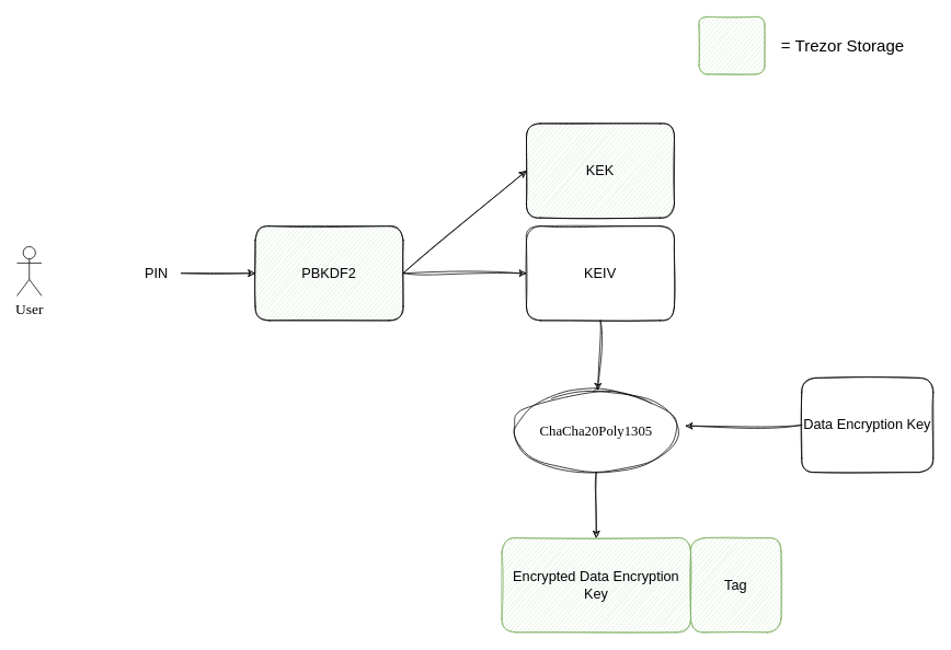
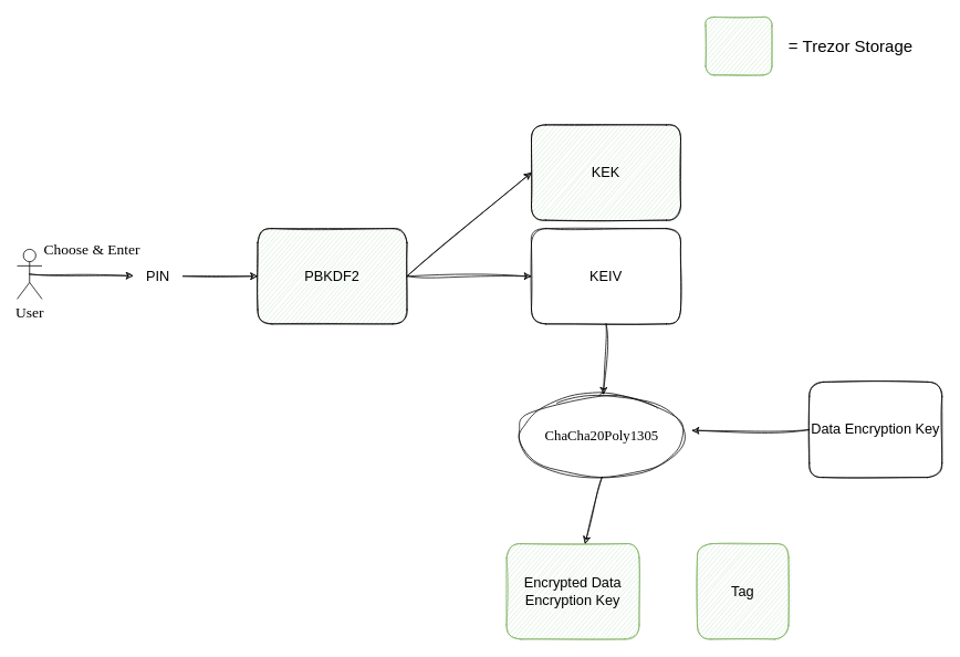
+ <mxCell id="19" value="Choose &amp;amp; Enter" style="endArrow=classic;html=1;rounded=0;sketch=1;hachureGap=4;jiggle=2;fontFamily=Architects Daughter;fontSource=https%3A%2F%2Ffonts.googleapis.com%2Fcss%3Ffamily%3DArchitects%2BDaughter;fontSize=18;exitX=0.5;exitY=0.5;exitDx=0;exitDy=0;exitPerimeter=0;" edge="1" parent="1" source="18" target="2"><mxGeometry x="0.192" y="31" width="50" height="50" relative="1" as="geometry"><mxPoint x="70" y="350" as="sourcePoint" /><mxPoint x="130" y="350" as="targetPoint" /><mxPoint as="offset" /></mxGeometry></mxCell>
- <mxCell id="8" value="Encrypted Data Encryption Key" style="rounded=1;whiteSpace=wrap;html=1;sketch=1;fillColor=#d5e8d4;strokeColor=#82b366;fontSize=17;" parent="1" vertex="1"><mxGeometry x="610" y="655" width="230" height="115" as="geometry" /></mxCell>
+ <mxCell id="8" value="Encrypted Data Encryption Key" style="rounded=1;whiteSpace=wrap;html=1;sketch=1;fillColor=#d5e8d4;strokeColor=#82b366;fontSize=17;" parent="1" vertex="1"><mxGeometry x="610" y="655" width="160" height="115" as="geometry" /></mxCell>
